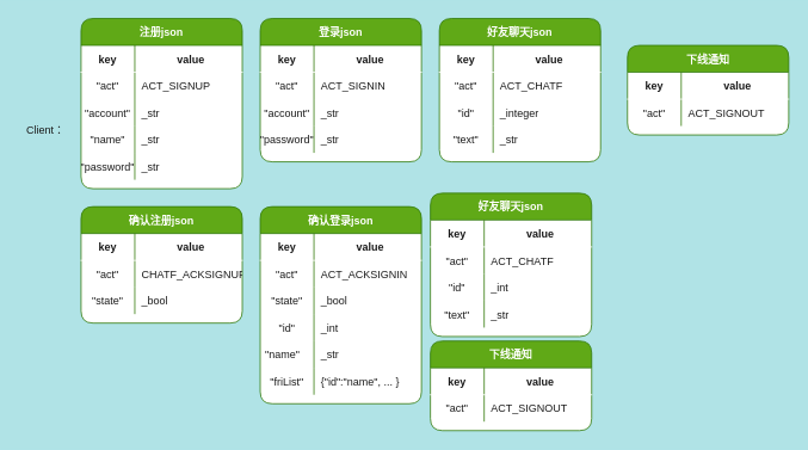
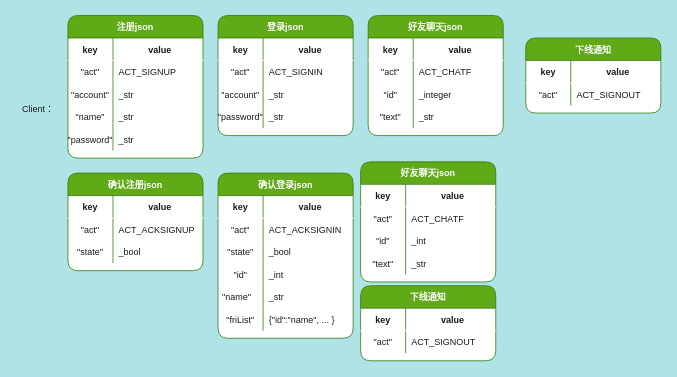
- <mxCell id="50" value="CHATF_ACKSIGNUP" style="shape=partialRectangle;connectable=0;fillColor=none;top=0;left=0;bottom=0;right=0;align=left;spacingLeft=6;overflow=hidden;rounded=1;shadow=0;fontColor=#1A1A1A;strokeColor=#FFFFFF;" parent="48" vertex="1"><mxGeometry x="60" width="120" height="30" as="geometry"><mxRectangle width="120" height="30" as="alternateBounds" /></mxGeometry></mxCell>
+ <mxCell id="50" value="ACT_ACKSIGNUP" style="shape=partialRectangle;connectable=0;fillColor=none;top=0;left=0;bottom=0;right=0;align=left;spacingLeft=6;overflow=hidden;rounded=1;shadow=0;fontColor=#1A1A1A;strokeColor=#FFFFFF;" parent="48" vertex="1"><mxGeometry x="60" width="120" height="30" as="geometry"><mxRectangle width="120" height="30" as="alternateBounds" /></mxGeometry></mxCell>
